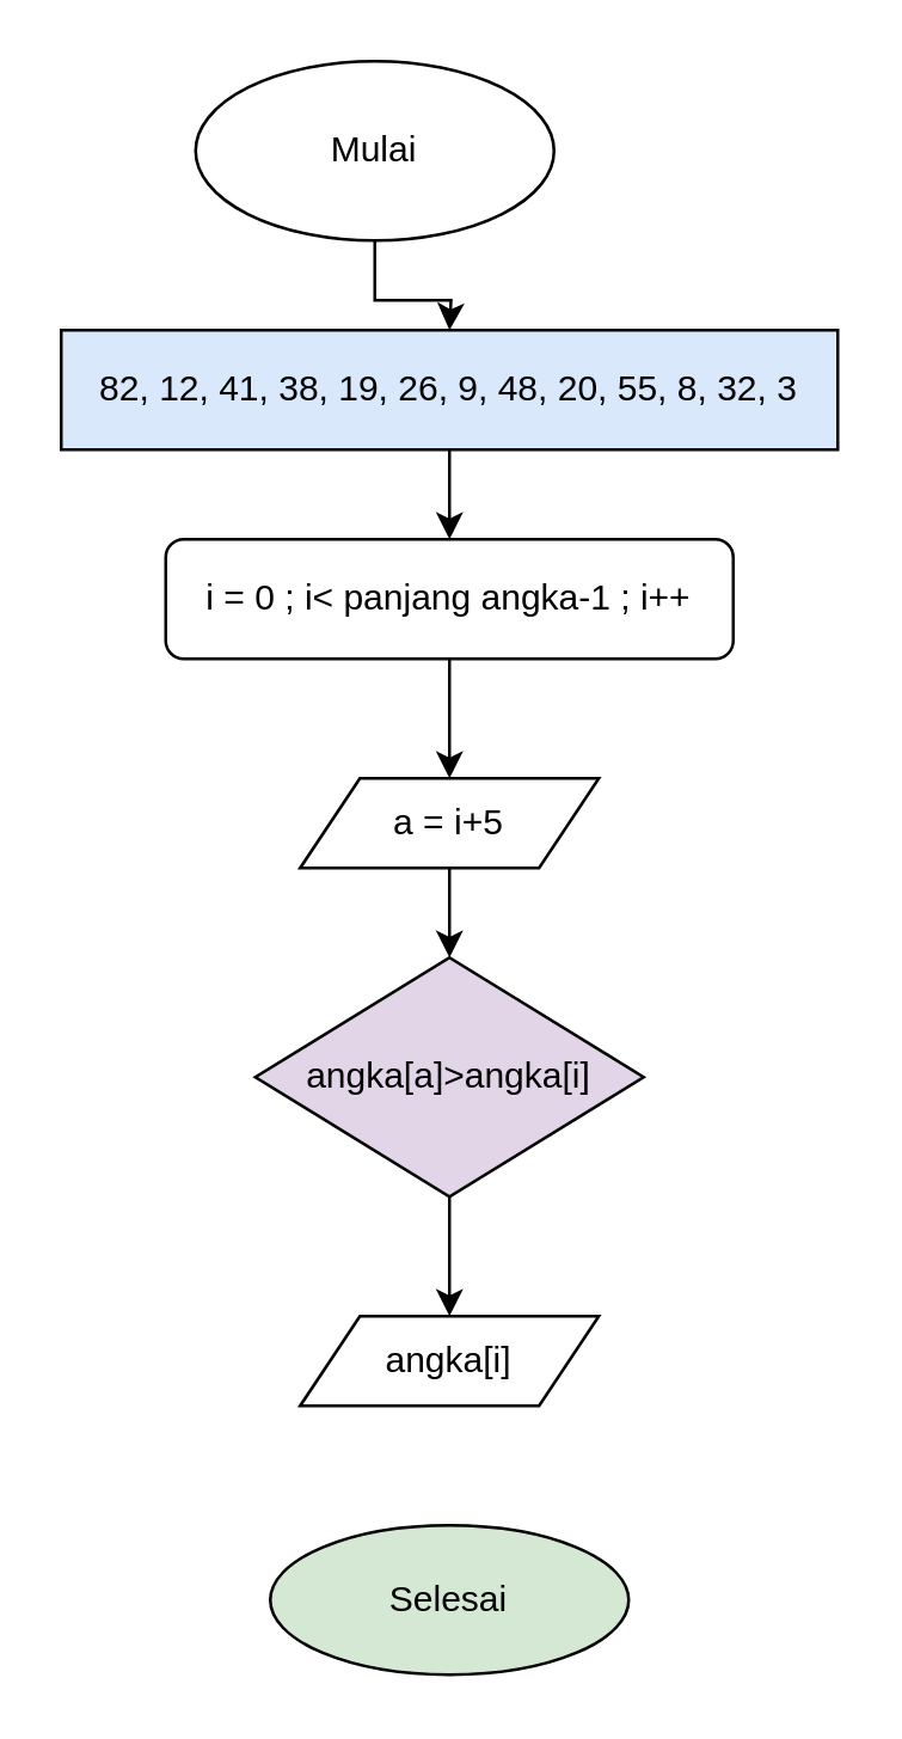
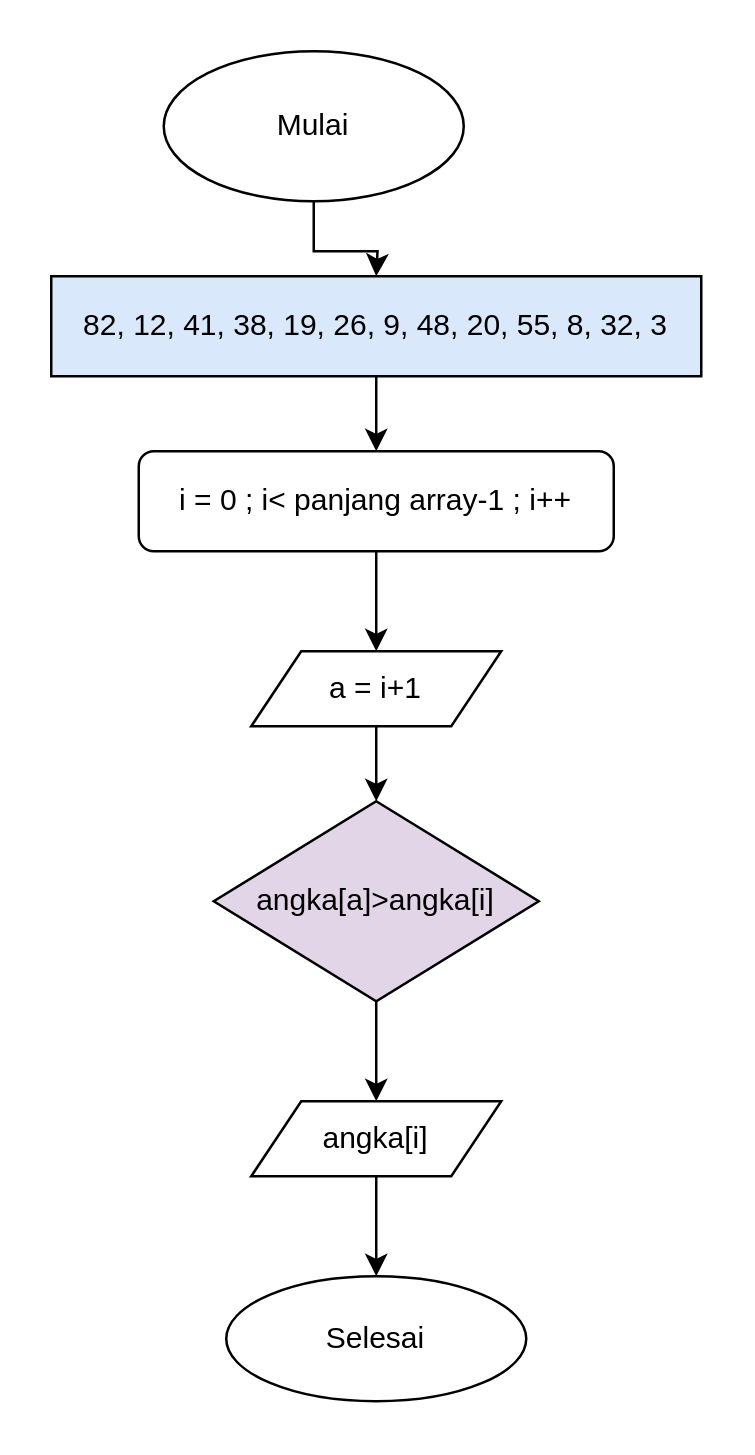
- <mxCell id="7" value="i = 0 ; i&amp;lt; panjang angka-1 ; i++" style="rounded=1;whiteSpace=wrap;html=1;" vertex="1" parent="1"><mxGeometry x="55" y="180" width="190" height="40" as="geometry" /></mxCell>
+ <mxCell id="7" value="i = 0 ; i&amp;lt; panjang array-1 ; i++" style="rounded=1;whiteSpace=wrap;html=1;" vertex="1" parent="1"><mxGeometry x="55" y="180" width="190" height="40" as="geometry" /></mxCell>
- <mxCell id="9" value="a = i+5" style="shape=parallelogram;perimeter=parallelogramPerimeter;whiteSpace=wrap;html=1;" vertex="1" parent="1"><mxGeometry x="100" y="260" width="100" height="30" as="geometry" /></mxCell>
+ <mxCell id="9" value="a = i+1" style="shape=parallelogram;perimeter=parallelogramPerimeter;whiteSpace=wrap;html=1;" vertex="1" parent="1"><mxGeometry x="100" y="260" width="100" height="30" as="geometry" /></mxCell>
+ <mxCell id="12" style="edgeStyle=orthogonalEdgeStyle;rounded=0;orthogonalLoop=1;jettySize=auto;html=1;" edge="1" parent="1" source="13" target="14"><mxGeometry relative="1" as="geometry"><mxPoint x="150" y="500" as="targetPoint" /></mxGeometry></mxCell>
- <mxCell id="14" value="Selesai" style="ellipse;whiteSpace=wrap;html=1;fillColor=#d5e8d4;" vertex="1" parent="1"><mxGeometry x="90" y="510" width="120" height="50" as="geometry" /></mxCell>
+ <mxCell id="14" value="Selesai" style="ellipse;whiteSpace=wrap;html=1;" vertex="1" parent="1"><mxGeometry x="90" y="510" width="120" height="50" as="geometry" /></mxCell>
